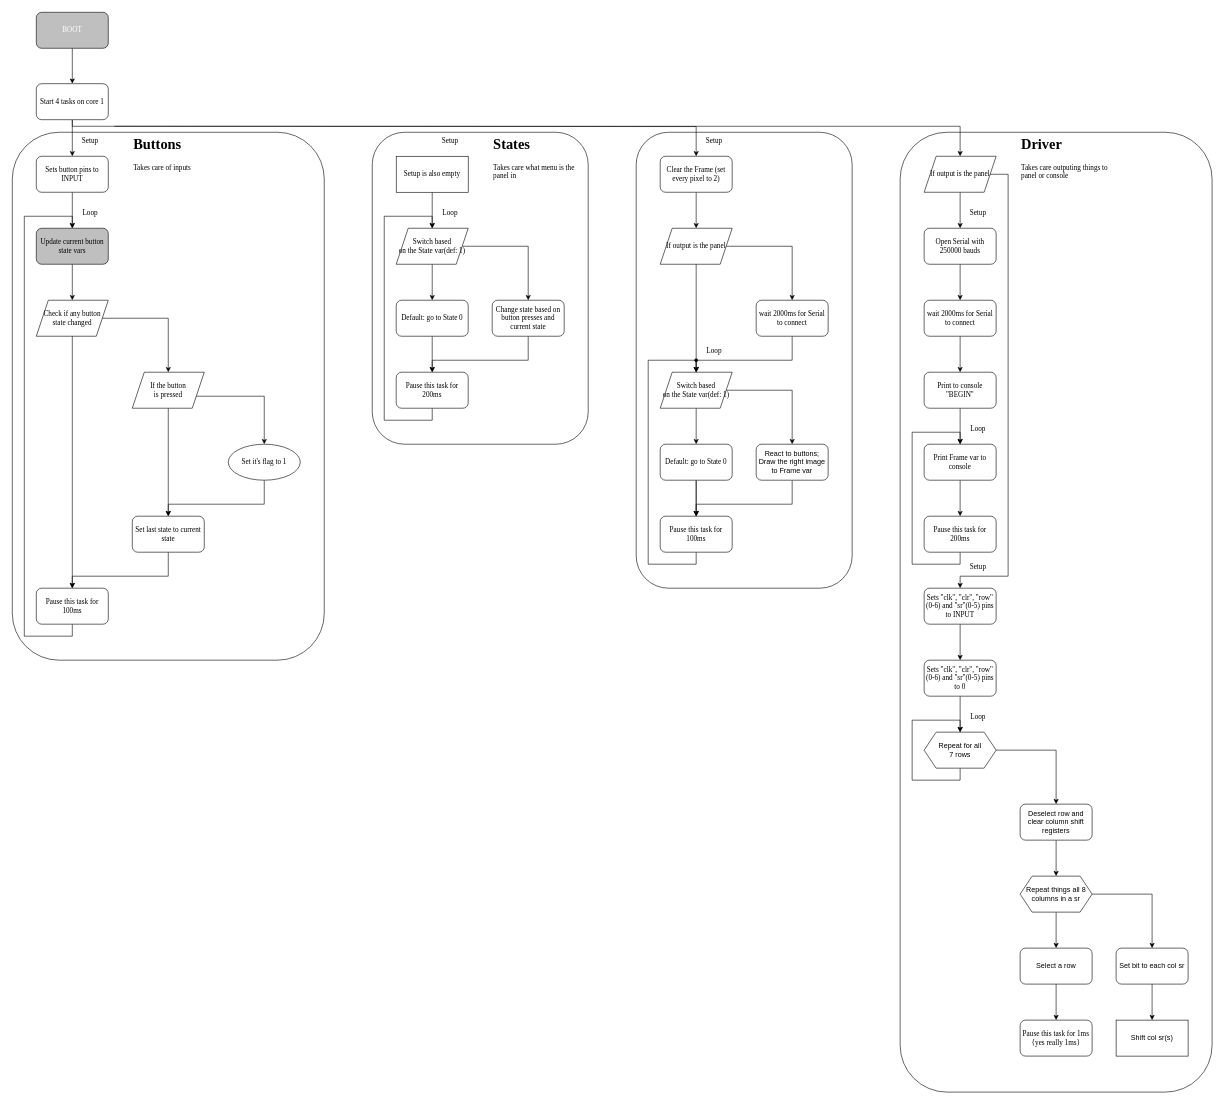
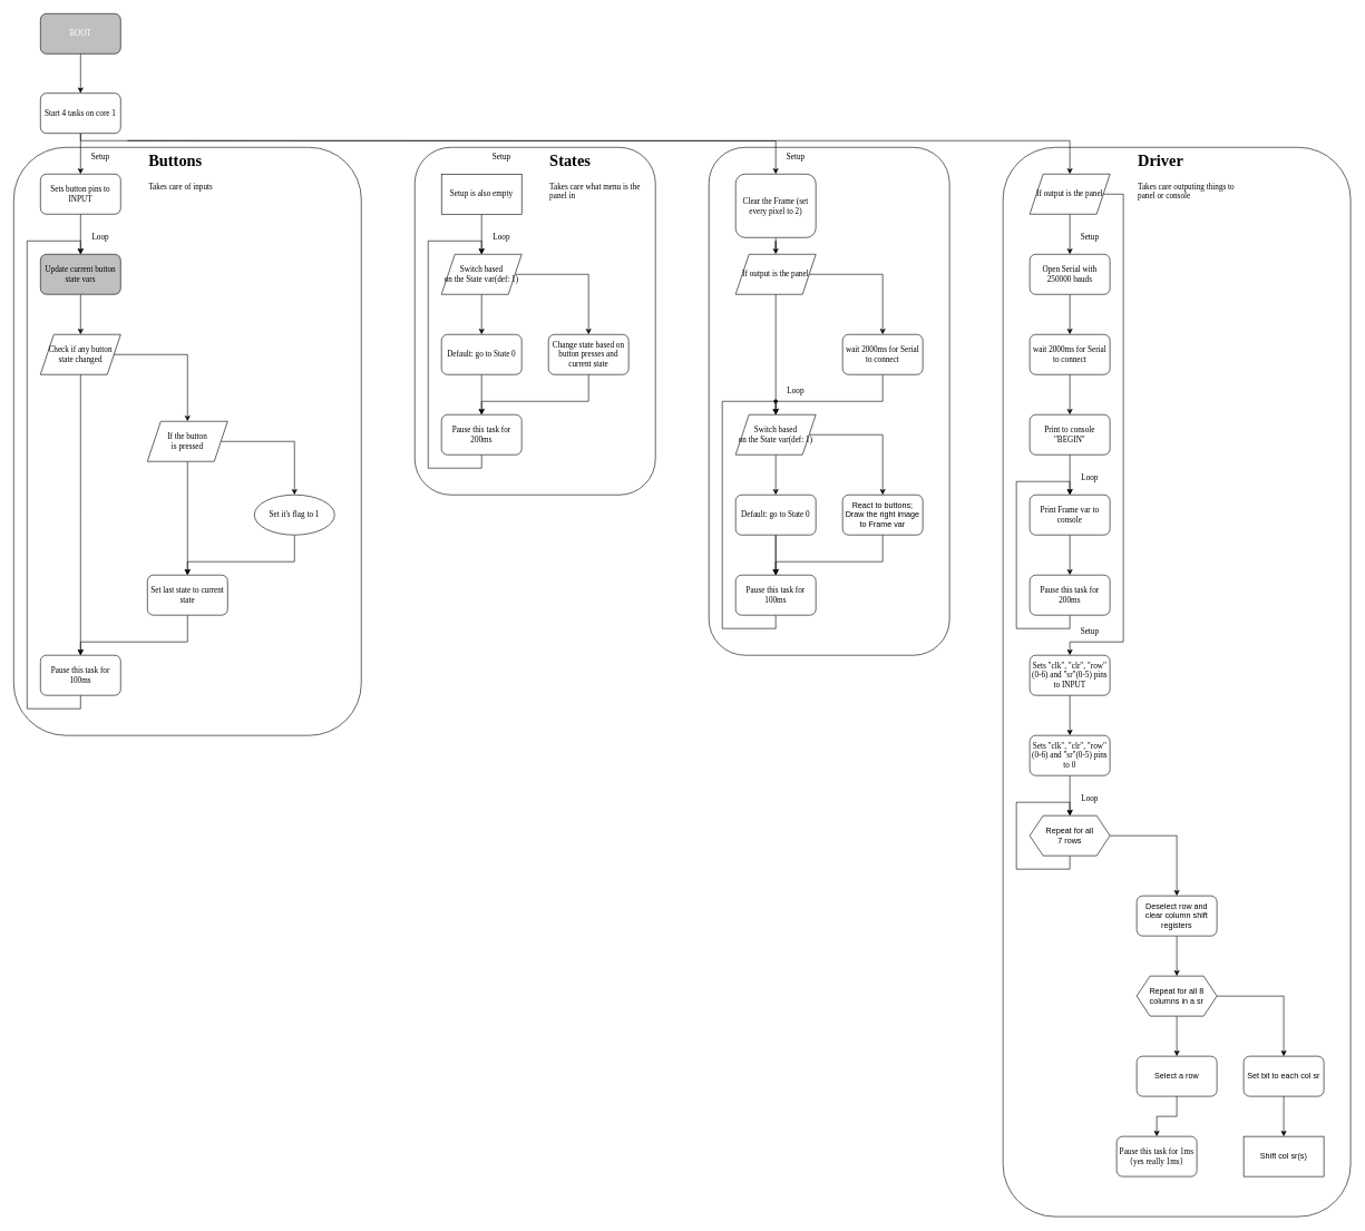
- <mxCell id="18" value="Clear the Frame (set every pixel to 2)" style="rounded=1;whiteSpace=wrap;html=1;strokeColor=default;align=center;verticalAlign=middle;fontFamily=consolas;fontSize=12;fontColor=default;fillColor=#FFFFFF;" parent="1" vertex="1"><mxGeometry x="1100" y="260" width="120" height="60" as="geometry" /></mxCell>
+ <mxCell id="18" value="Clear the Frame (set every pixel to 2)" style="rounded=1;whiteSpace=wrap;html=1;strokeColor=default;align=center;verticalAlign=middle;fontFamily=consolas;fontSize=12;fontColor=default;fillColor=#FFFFFF;" parent="1" vertex="1"><mxGeometry x="1100" y="260" width="120" height="95" as="geometry" /></mxCell>
- <mxCell id="34" value="If the button&lt;br&gt;is pressed" style="shape=parallelogram;perimeter=parallelogramPerimeter;whiteSpace=wrap;html=1;fixedSize=1;rounded=0;strokeColor=default;align=center;verticalAlign=middle;fontFamily=consolas;fontSize=12;fontColor=default;fillColor=#FFFFFF;" parent="1" vertex="1"><mxGeometry x="220" y="620" width="120" height="60" as="geometry" /></mxCell>
+ <mxCell id="34" value="If the button&lt;br&gt;is pressed" style="shape=parallelogram;perimeter=parallelogramPerimeter;whiteSpace=wrap;html=1;fixedSize=1;rounded=0;strokeColor=default;align=center;verticalAlign=middle;fontFamily=consolas;fontSize=12;fontColor=default;fillColor=#FFFFFF;" parent="1" vertex="1"><mxGeometry x="220" y="630" width="120" height="60" as="geometry" /></mxCell>
- <mxCell id="95" value="Repeat things all 8 columns in a sr" style="shape=hexagon;perimeter=hexagonPerimeter2;whiteSpace=wrap;html=1;fixedSize=1;" parent="1" vertex="1"><mxGeometry x="1700" y="1460" width="120" height="60" as="geometry" /></mxCell>
+ <mxCell id="95" value="Repeat for all 8 columns in a sr" style="shape=hexagon;perimeter=hexagonPerimeter2;whiteSpace=wrap;html=1;fixedSize=1;" parent="1" vertex="1"><mxGeometry x="1700" y="1460" width="120" height="60" as="geometry" /></mxCell>
- <mxCell id="86" value="Pause this task for 1ms {yes really 1ms}" style="rounded=1;whiteSpace=wrap;html=1;strokeColor=default;align=center;verticalAlign=middle;fontFamily=consolas;fontSize=12;fontColor=default;fillColor=#FFFFFF;" parent="1" vertex="1"><mxGeometry x="1700" y="1700" width="120" height="60" as="geometry" /></mxCell>
+ <mxCell id="86" value="Pause this task for 1ms {yes really 1ms}" style="rounded=1;whiteSpace=wrap;html=1;strokeColor=default;align=center;verticalAlign=middle;fontFamily=consolas;fontSize=12;fontColor=default;fillColor=#FFFFFF;" parent="1" vertex="1"><mxGeometry x="1670" y="1700" width="120" height="60" as="geometry" /></mxCell>
